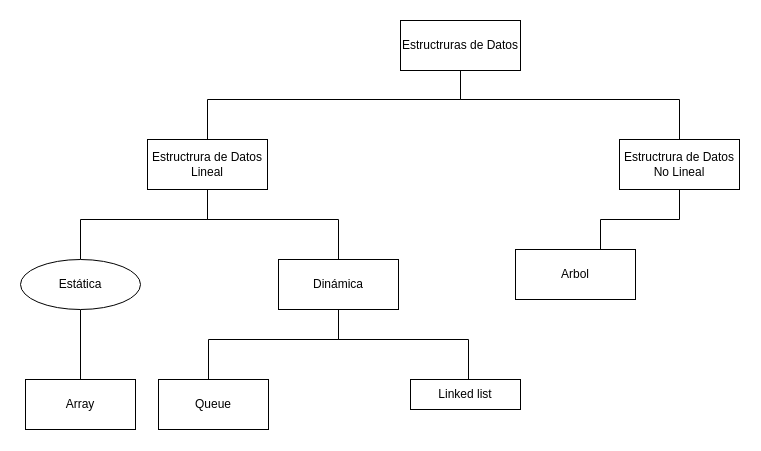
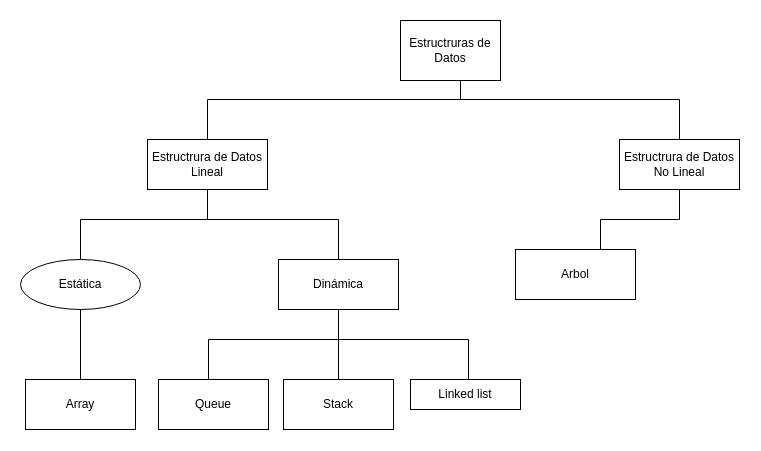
- <mxCell id="4" value="Estructruras de Datos" style="rounded=0;whiteSpace=wrap;html=1;" vertex="1" parent="1"><mxGeometry x="400" y="20" width="120" height="50" as="geometry" /></mxCell>
+ <mxCell id="4" value="Estructruras de Datos" style="rounded=0;whiteSpace=wrap;html=1;" vertex="1" parent="1"><mxGeometry x="400" y="20" width="100" height="60" as="geometry" /></mxCell>
+ <mxCell id="13" style="edgeStyle=orthogonalEdgeStyle;rounded=0;orthogonalLoop=1;jettySize=auto;html=1;entryX=0.5;entryY=0;entryDx=0;entryDy=0;endArrow=none;endFill=0;" edge="1" parent="1" source="15" target="19"><mxGeometry relative="1" as="geometry" /></mxCell>
+ <mxCell id="19" value="Stack" style="rounded=0;whiteSpace=wrap;html=1;" vertex="1" parent="1"><mxGeometry x="283" y="379" width="110" height="50" as="geometry" /></mxCell>
